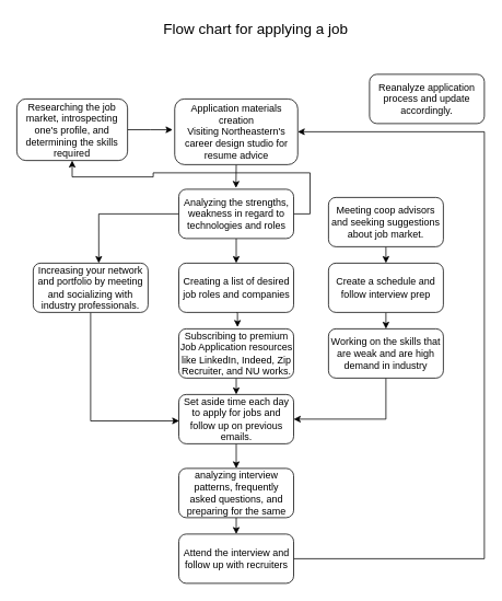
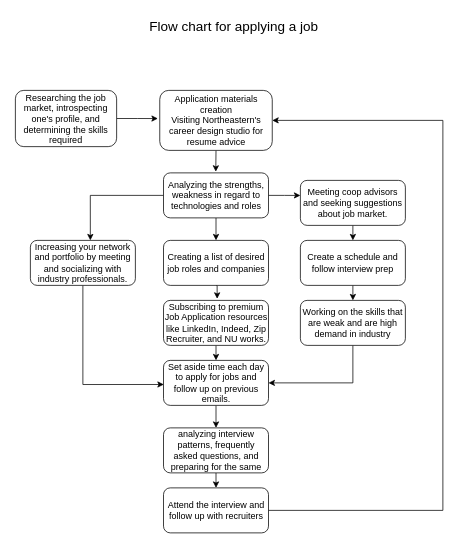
- <mxCell id="22" value="Reanalyze application process and update accordingly." style="rounded=1;whiteSpace=wrap;html=1;" parent="1" vertex="1"><mxGeometry x="450" y="90" width="140" height="60" as="geometry" /></mxCell>
- <mxCell id="6" style="edgeStyle=orthogonalEdgeStyle;rounded=0;orthogonalLoop=1;jettySize=auto;html=1;exitX=1;exitY=0.5;exitDx=0;exitDy=0;" parent="1" source="7" target="24" edge="1"><mxGeometry relative="1" as="geometry" /></mxCell>
+ <mxCell id="6" style="edgeStyle=orthogonalEdgeStyle;rounded=0;orthogonalLoop=1;jettySize=auto;html=1;exitX=1;exitY=0.5;exitDx=0;exitDy=0;entryX=0;entryY=0.335;entryDx=0;entryDy=0;entryPerimeter=0;" parent="1" source="7" target="29" edge="1"><mxGeometry relative="1" as="geometry" /></mxCell>
